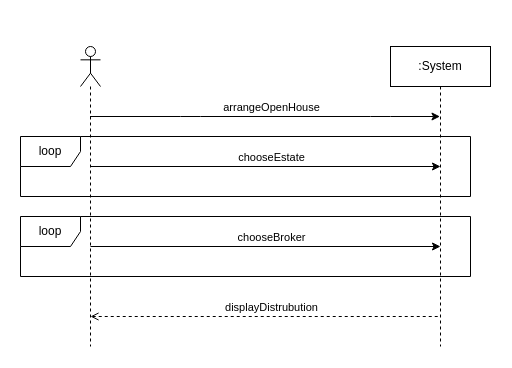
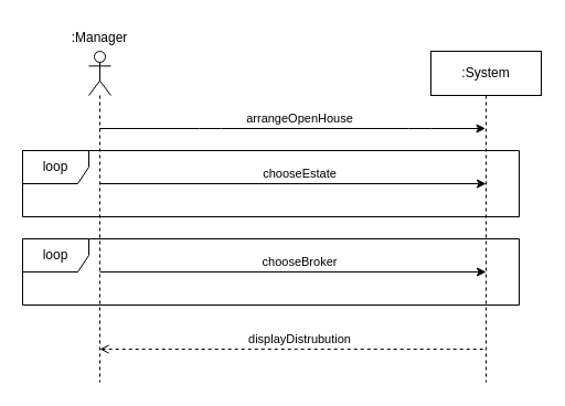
+ <mxCell id="6" value=":Manager" style="text;align=center;fontStyle=0;verticalAlign=middle;spacingLeft=3;spacingRight=3;strokeColor=none;rotatable=0;points=[[0,0.5],[1,0.5]];portConstraint=eastwest;" parent="1" vertex="1"><mxGeometry x="50" y="20" width="80" height="26" as="geometry" /></mxCell>
